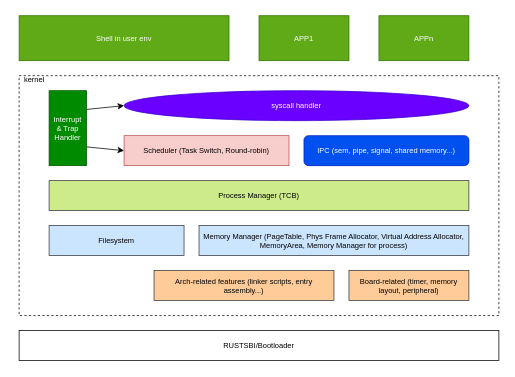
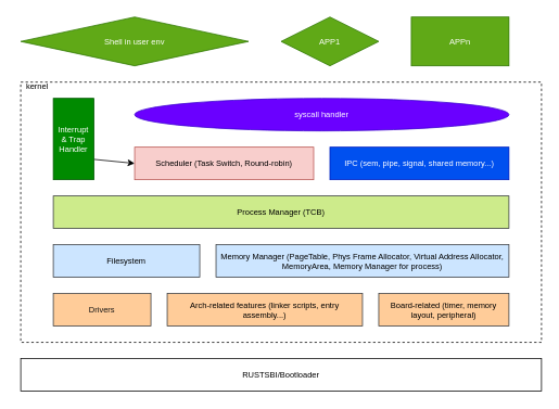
- <mxCell id="17" value="Shell in user env" style="rounded=0;whiteSpace=wrap;html=1;labelBackgroundColor=none;fontSize=10;fontColor=#ffffff;fillColor=#60a917;strokeColor=#2D7600;" parent="1" vertex="1"><mxGeometry x="25" y="20" width="280" height="60" as="geometry" /></mxCell>
+ <mxCell id="17" value="Shell in user env" style="rhombus;whiteSpace=wrap;html=1;labelBackgroundColor=none;fontSize=10;fontColor=#ffffff;fillColor=#60a917;strokeColor=#2D7600;" parent="1" vertex="1"><mxGeometry x="25" y="20" width="280" height="60" as="geometry" /></mxCell>
- <mxCell id="18" value="APP1" style="rounded=0;whiteSpace=wrap;html=1;labelBackgroundColor=none;fontSize=10;fontColor=#ffffff;fillColor=#60a917;strokeColor=#2D7600;" parent="1" vertex="1"><mxGeometry x="345" y="20" width="120" height="60" as="geometry" /></mxCell>
+ <mxCell id="18" value="APP1" style="rhombus;whiteSpace=wrap;html=1;labelBackgroundColor=none;fontSize=10;fontColor=#ffffff;fillColor=#60a917;strokeColor=#2D7600;" parent="1" vertex="1"><mxGeometry x="345" y="20" width="120" height="60" as="geometry" /></mxCell>
- <mxCell id="10" style="edgeStyle=none;html=1;exitX=1;exitY=0.25;exitDx=0;exitDy=0;entryX=0;entryY=0.5;entryDx=0;entryDy=0;fontSize=10;fontColor=#FFFFFF;" parent="1" source="12" target="15" edge="1"><mxGeometry relative="1" as="geometry" /></mxCell>
- <mxCell id="14" value="IPC (sem, pipe, signal, shared memory...)" style="whiteSpace=wrap;html=1;fillColor=#0050ef;strokeColor=#001DBC;fontSize=10;fontColor=#ffffff;rounded=1;" parent="1" vertex="1"><mxGeometry x="405" y="180" width="220" height="40" as="geometry" /></mxCell>
+ <mxCell id="14" value="IPC (sem, pipe, signal, shared memory...)" style="rounded=0;whiteSpace=wrap;html=1;fillColor=#0050ef;strokeColor=#001DBC;fontSize=10;fontColor=#ffffff;" parent="1" vertex="1"><mxGeometry x="405" y="180" width="220" height="40" as="geometry" /></mxCell>
+ <mxCell id="21" value="&lt;font color=&quot;#141414&quot;&gt;Drivers&lt;/font&gt;" style="rounded=0;whiteSpace=wrap;html=1;labelBackgroundColor=none;fontSize=10;fontColor=default;fillColor=#ffcc99;strokeColor=#36393d;" vertex="1" parent="1"><mxGeometry x="65" y="360" width="120" height="40" as="geometry" /></mxCell>
